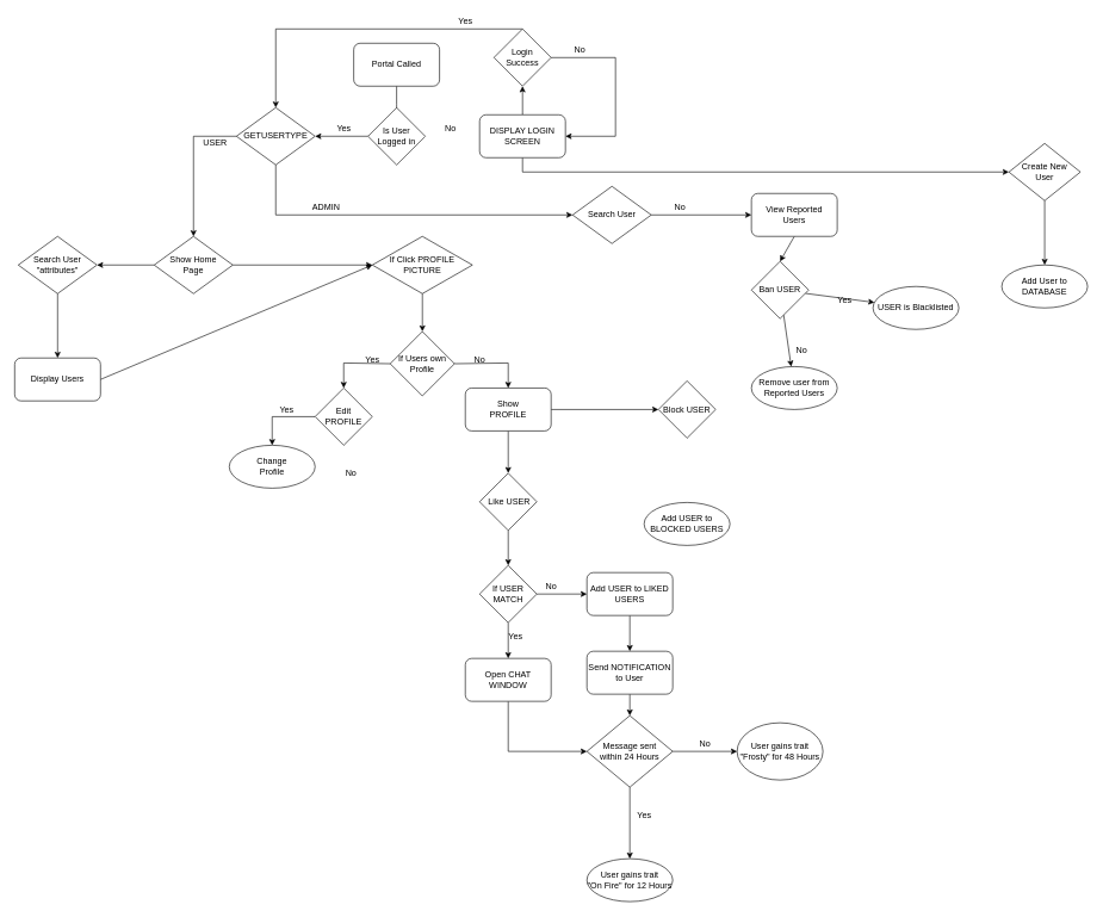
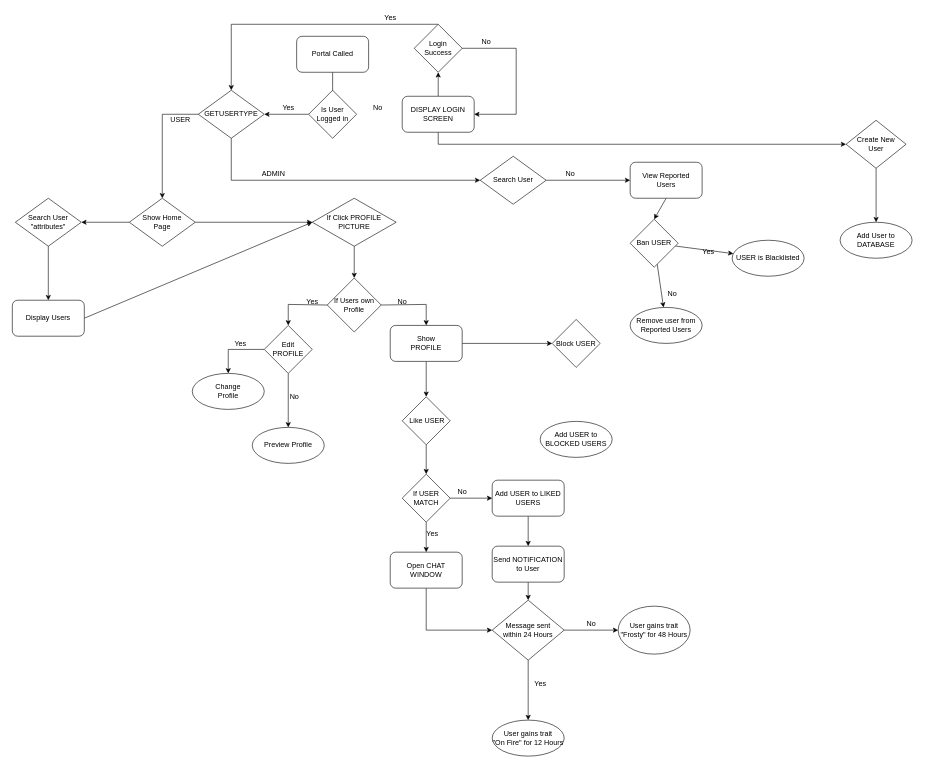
+ <mxCell id="29" value="" style="edgeStyle=none;rounded=0;orthogonalLoop=1;jettySize=auto;html=1;" edge="1" parent="1" source="30" target="31"><mxGeometry relative="1" as="geometry" /></mxCell>
+ <mxCell id="31" value="Preview Profile" style="ellipse;whiteSpace=wrap;html=1;" vertex="1" parent="1"><mxGeometry x="420" y="712" width="120" height="60" as="geometry" /></mxCell>
